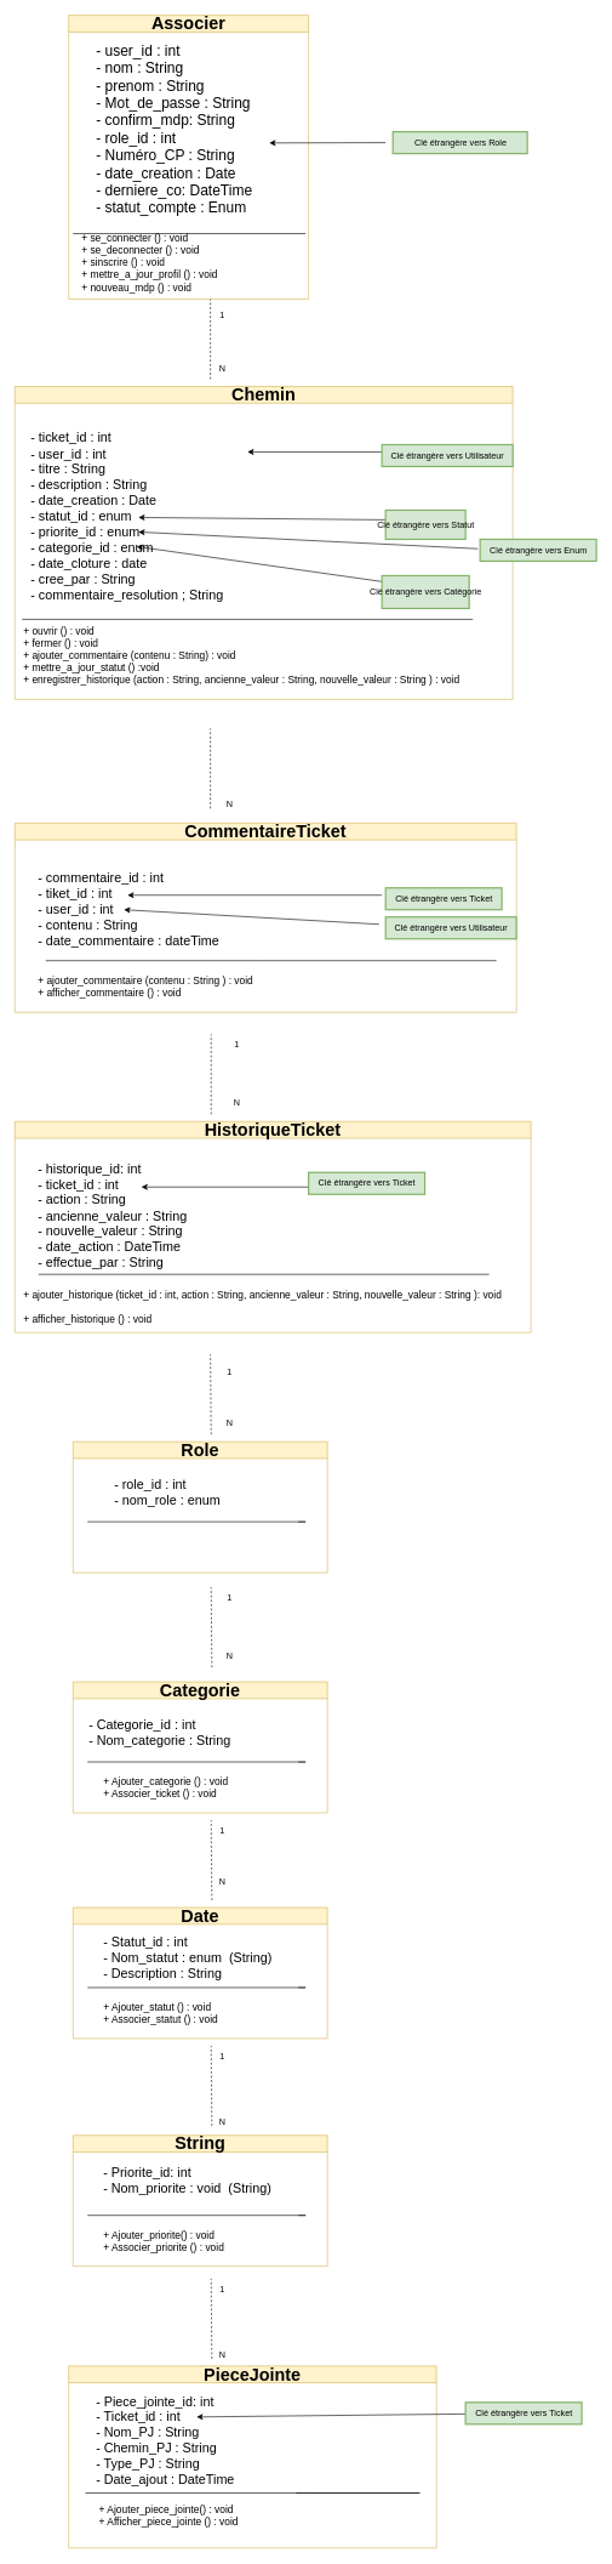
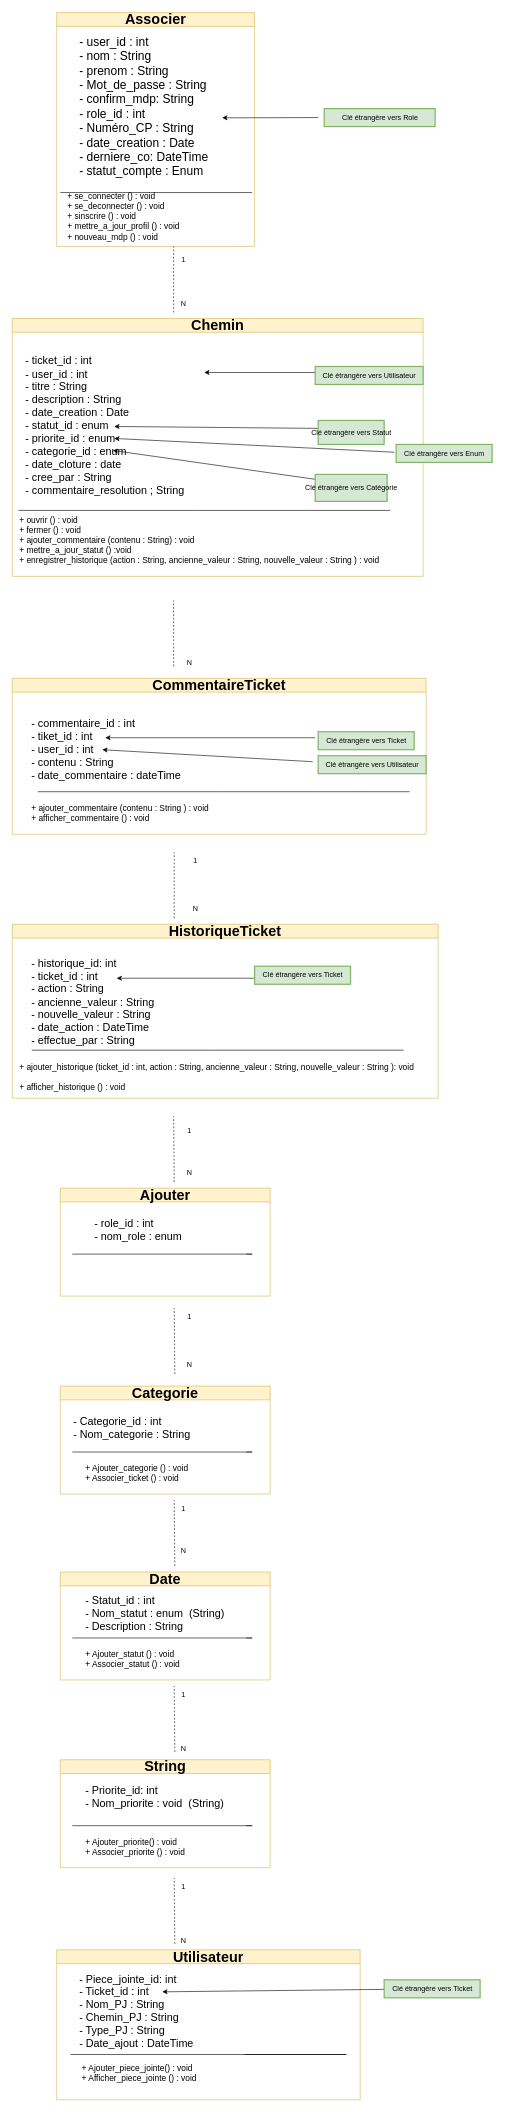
- <mxCell id="45" value="&lt;font style=&quot;font-size: 24px;&quot;&gt;Role&lt;/font&gt;" style="swimlane;whiteSpace=wrap;html=1;fillColor=#fff2cc;strokeColor=#d6b656;" parent="1" vertex="1"><mxGeometry x="100" y="1980" width="350" height="180" as="geometry" /></mxCell>
+ <mxCell id="45" value="&lt;font style=&quot;font-size: 24px;&quot;&gt;Ajouter&lt;/font&gt;" style="swimlane;whiteSpace=wrap;html=1;fillColor=#fff2cc;strokeColor=#d6b656;" parent="1" vertex="1"><mxGeometry x="100" y="1980" width="350" height="180" as="geometry" /></mxCell>
- <mxCell id="66" value="&lt;font style=&quot;font-size: 24px;&quot;&gt;PieceJointe&lt;/font&gt;" style="swimlane;whiteSpace=wrap;html=1;fillColor=#fff2cc;strokeColor=#d6b656;" parent="1" vertex="1"><mxGeometry x="94" y="3250" width="506" height="250" as="geometry" /></mxCell>
+ <mxCell id="66" value="&lt;font style=&quot;font-size: 24px;&quot;&gt;Utilisateur&lt;/font&gt;" style="swimlane;whiteSpace=wrap;html=1;fillColor=#fff2cc;strokeColor=#d6b656;" parent="1" vertex="1"><mxGeometry x="94" y="3250" width="506" height="250" as="geometry" /></mxCell>
